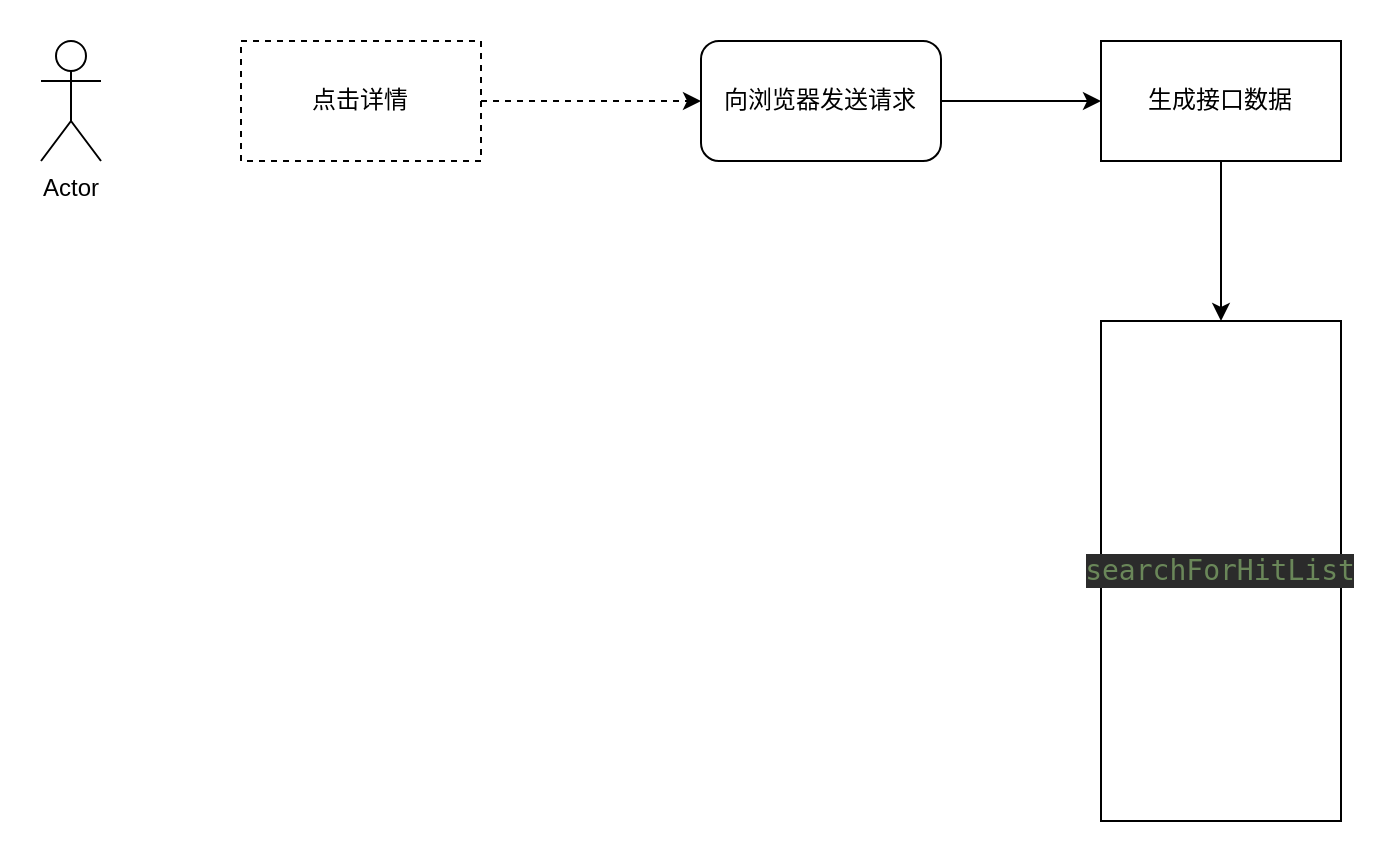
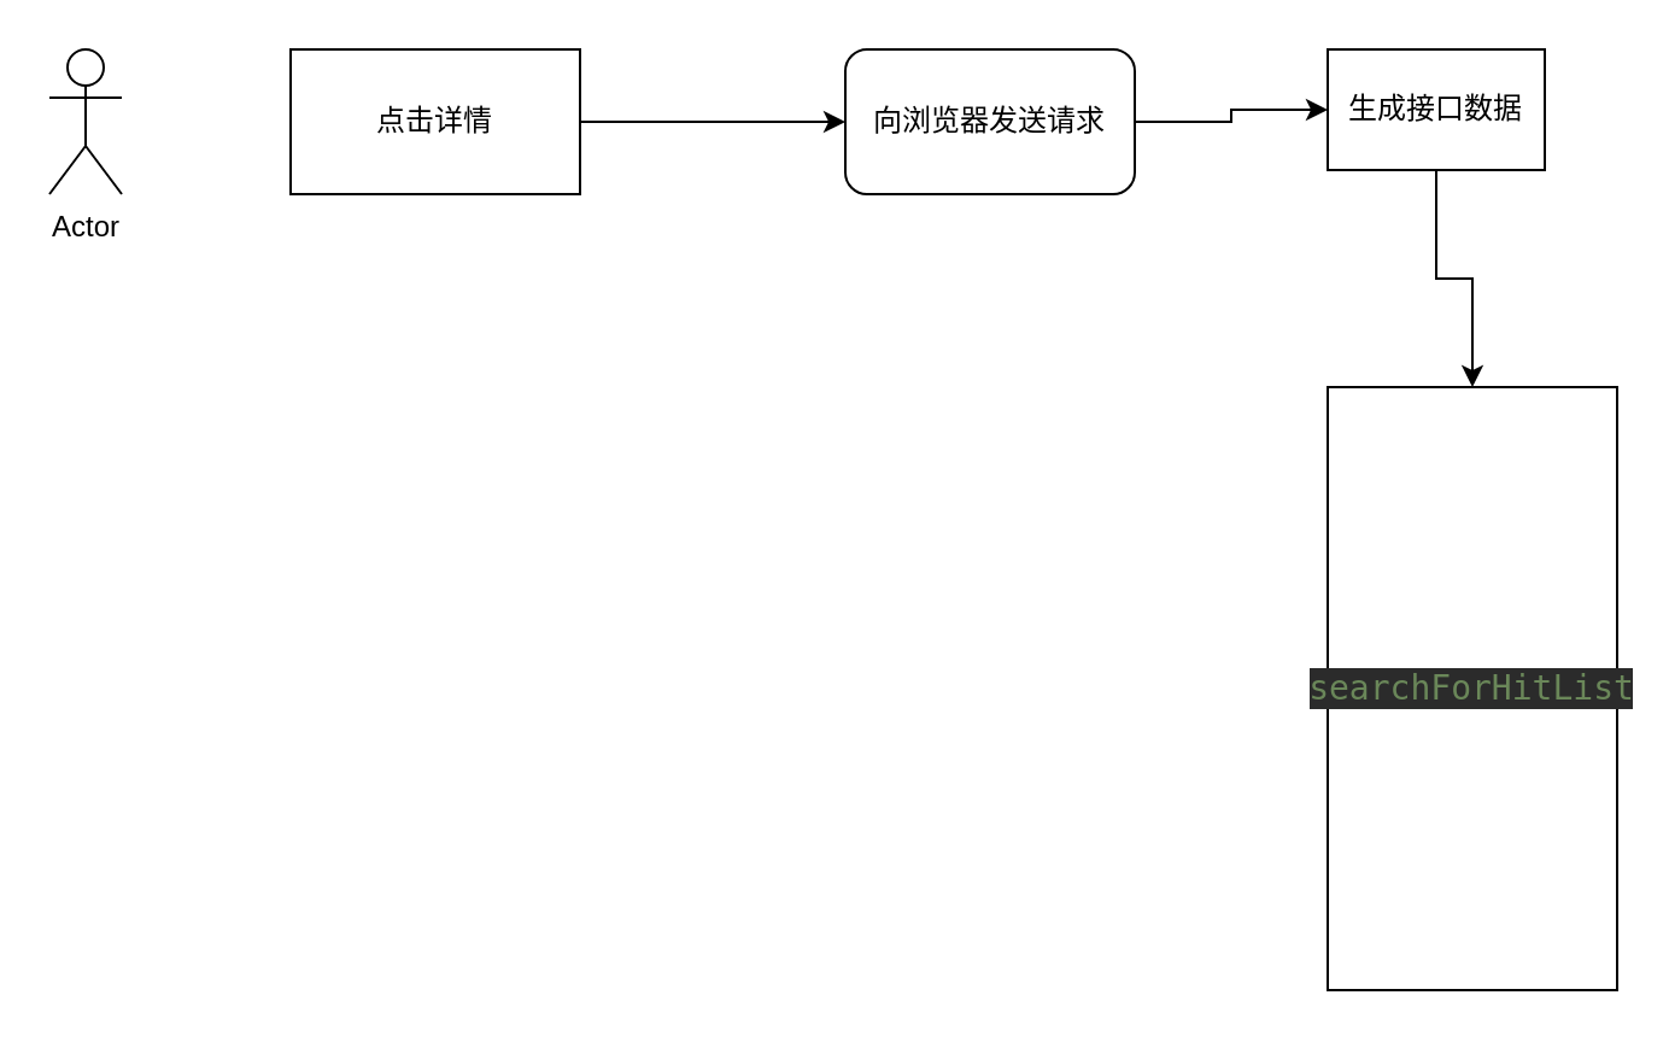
- <mxCell id="4" value="点击详情" style="rounded=0;whiteSpace=wrap;html=1;dashed=1;" vertex="1" parent="1"><mxGeometry x="120" y="20" width="120" height="60" as="geometry" /></mxCell>
+ <mxCell id="4" value="点击详情" style="rounded=0;whiteSpace=wrap;html=1;" vertex="1" parent="1"><mxGeometry x="120" y="20" width="120" height="60" as="geometry" /></mxCell>
- <mxCell id="3" value="" style="edgeStyle=orthogonalEdgeStyle;rounded=0;orthogonalLoop=1;jettySize=auto;html=1;dashed=1;" edge="1" parent="1" source="4" target="6"><mxGeometry relative="1" as="geometry" /></mxCell>
+ <mxCell id="3" value="" style="edgeStyle=orthogonalEdgeStyle;rounded=0;orthogonalLoop=1;jettySize=auto;html=1;" edge="1" parent="1" source="4" target="6"><mxGeometry relative="1" as="geometry" /></mxCell>
- <mxCell id="8" value="生成接口数据" style="whiteSpace=wrap;html=1;rounded=0;" vertex="1" parent="1"><mxGeometry x="550" y="20" width="120" height="60" as="geometry" /></mxCell>
+ <mxCell id="8" value="生成接口数据" style="whiteSpace=wrap;html=1;rounded=0;" vertex="1" parent="1"><mxGeometry x="550" y="20" width="90" height="50" as="geometry" /></mxCell>
